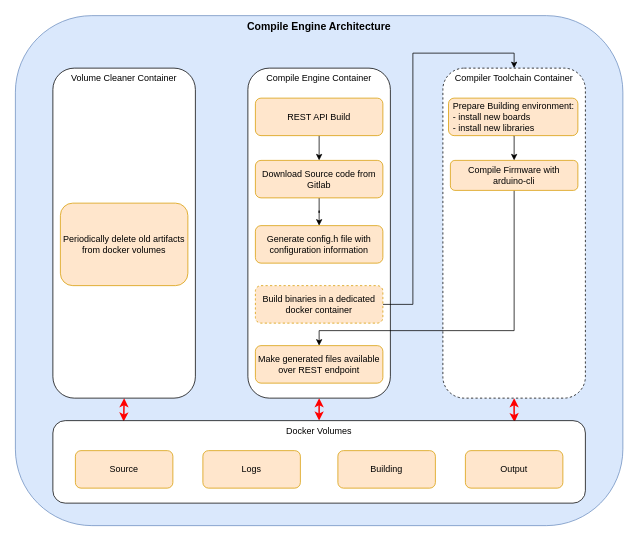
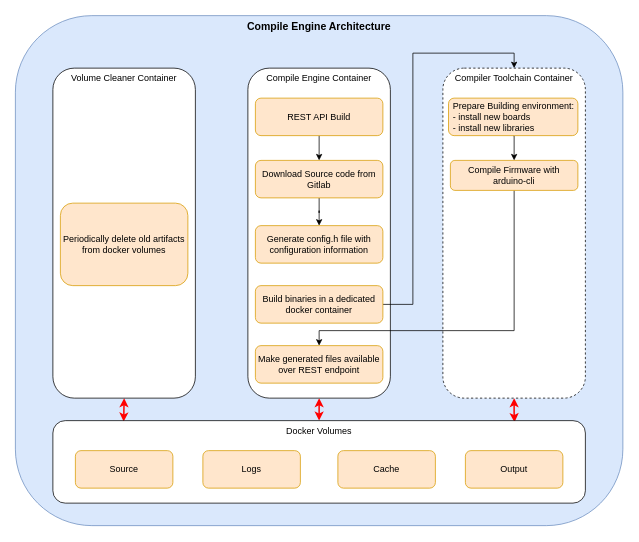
- <mxCell id="21" value="Build binaries in a dedicated docker container" style="rounded=1;whiteSpace=wrap;html=1;fillColor=#ffe6cc;strokeColor=#d79b00;dashed=1;" parent="1" vertex="1"><mxGeometry x="340" y="380" width="170" height="50" as="geometry" /></mxCell>
+ <mxCell id="21" value="Build binaries in a dedicated docker container" style="rounded=1;whiteSpace=wrap;html=1;fillColor=#ffe6cc;strokeColor=#d79b00;" parent="1" vertex="1"><mxGeometry x="340" y="380" width="170" height="50" as="geometry" /></mxCell>
- <mxCell id="25" value="Building" style="rounded=1;whiteSpace=wrap;html=1;fillColor=#ffe6cc;strokeColor=#d79b00;" vertex="1" parent="1"><mxGeometry x="450" y="600" width="130" height="50" as="geometry" /></mxCell>
+ <mxCell id="25" value="Cache" style="rounded=1;whiteSpace=wrap;html=1;fillColor=#ffe6cc;strokeColor=#d79b00;" vertex="1" parent="1"><mxGeometry x="450" y="600" width="130" height="50" as="geometry" /></mxCell>
